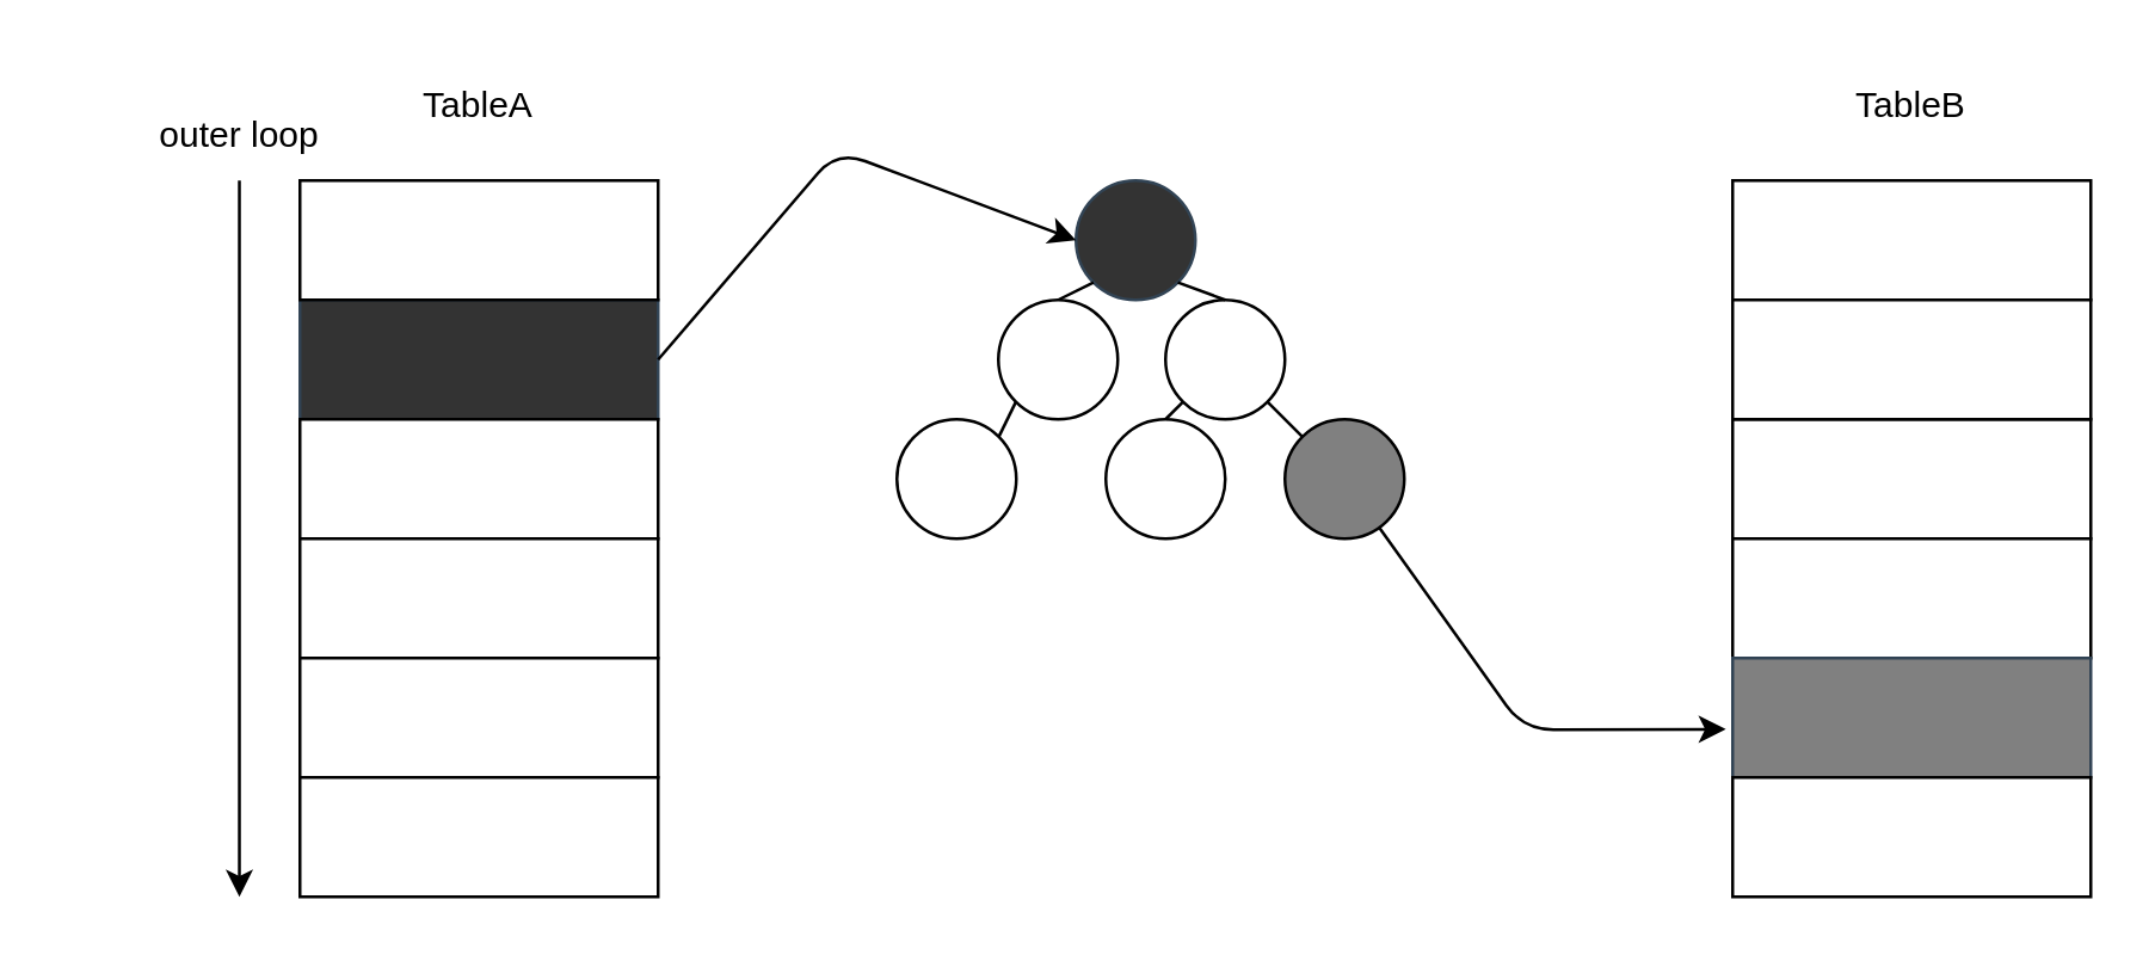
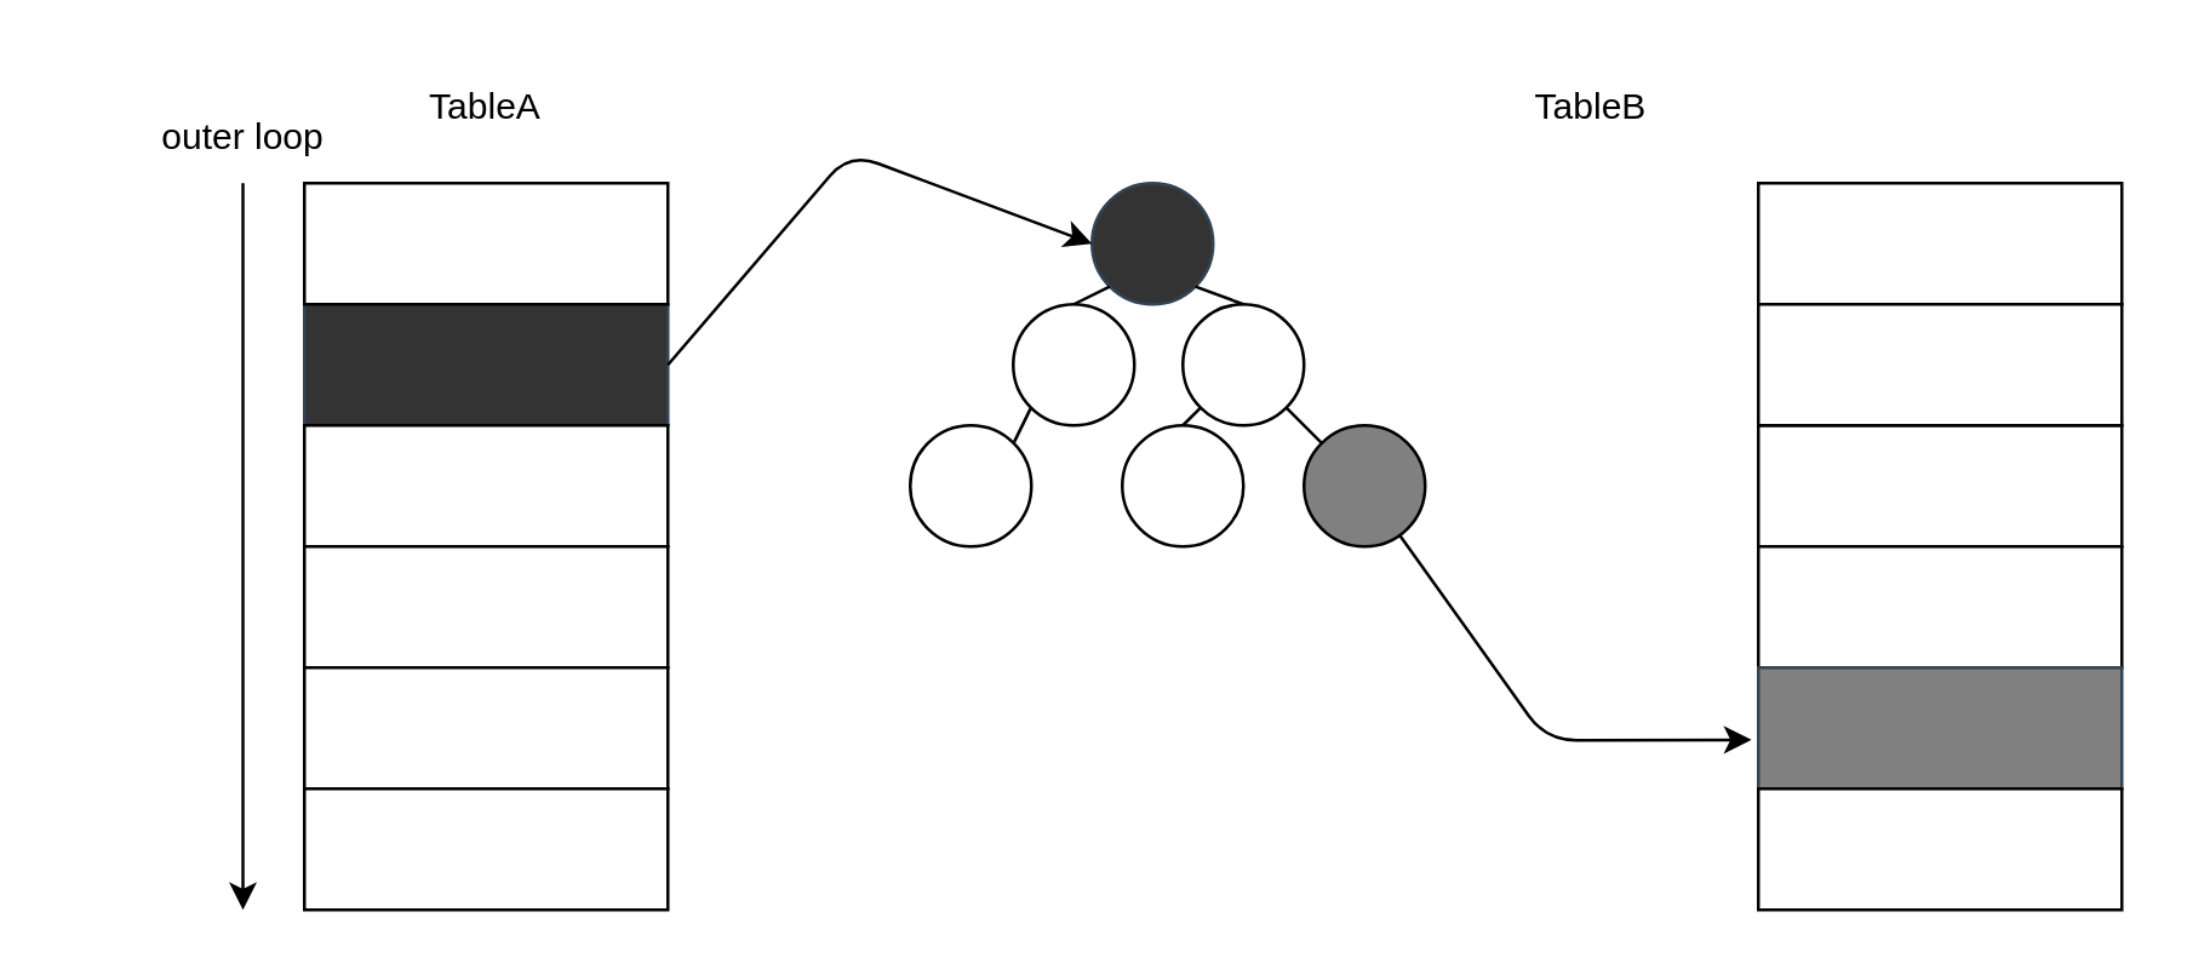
- <mxCell id="15" value="TableB" style="text;html=1;strokeColor=none;fillColor=none;align=center;verticalAlign=middle;whiteSpace=wrap;rounded=0;" parent="1" vertex="1"><mxGeometry x="580" y="20" width="120" height="30" as="geometry" /></mxCell>
+ <mxCell id="15" value="TableB" style="text;html=1;strokeColor=none;fillColor=none;align=center;verticalAlign=middle;whiteSpace=wrap;rounded=0;" parent="1" vertex="1"><mxGeometry x="465" y="20" width="120" height="30" as="geometry" /></mxCell>
